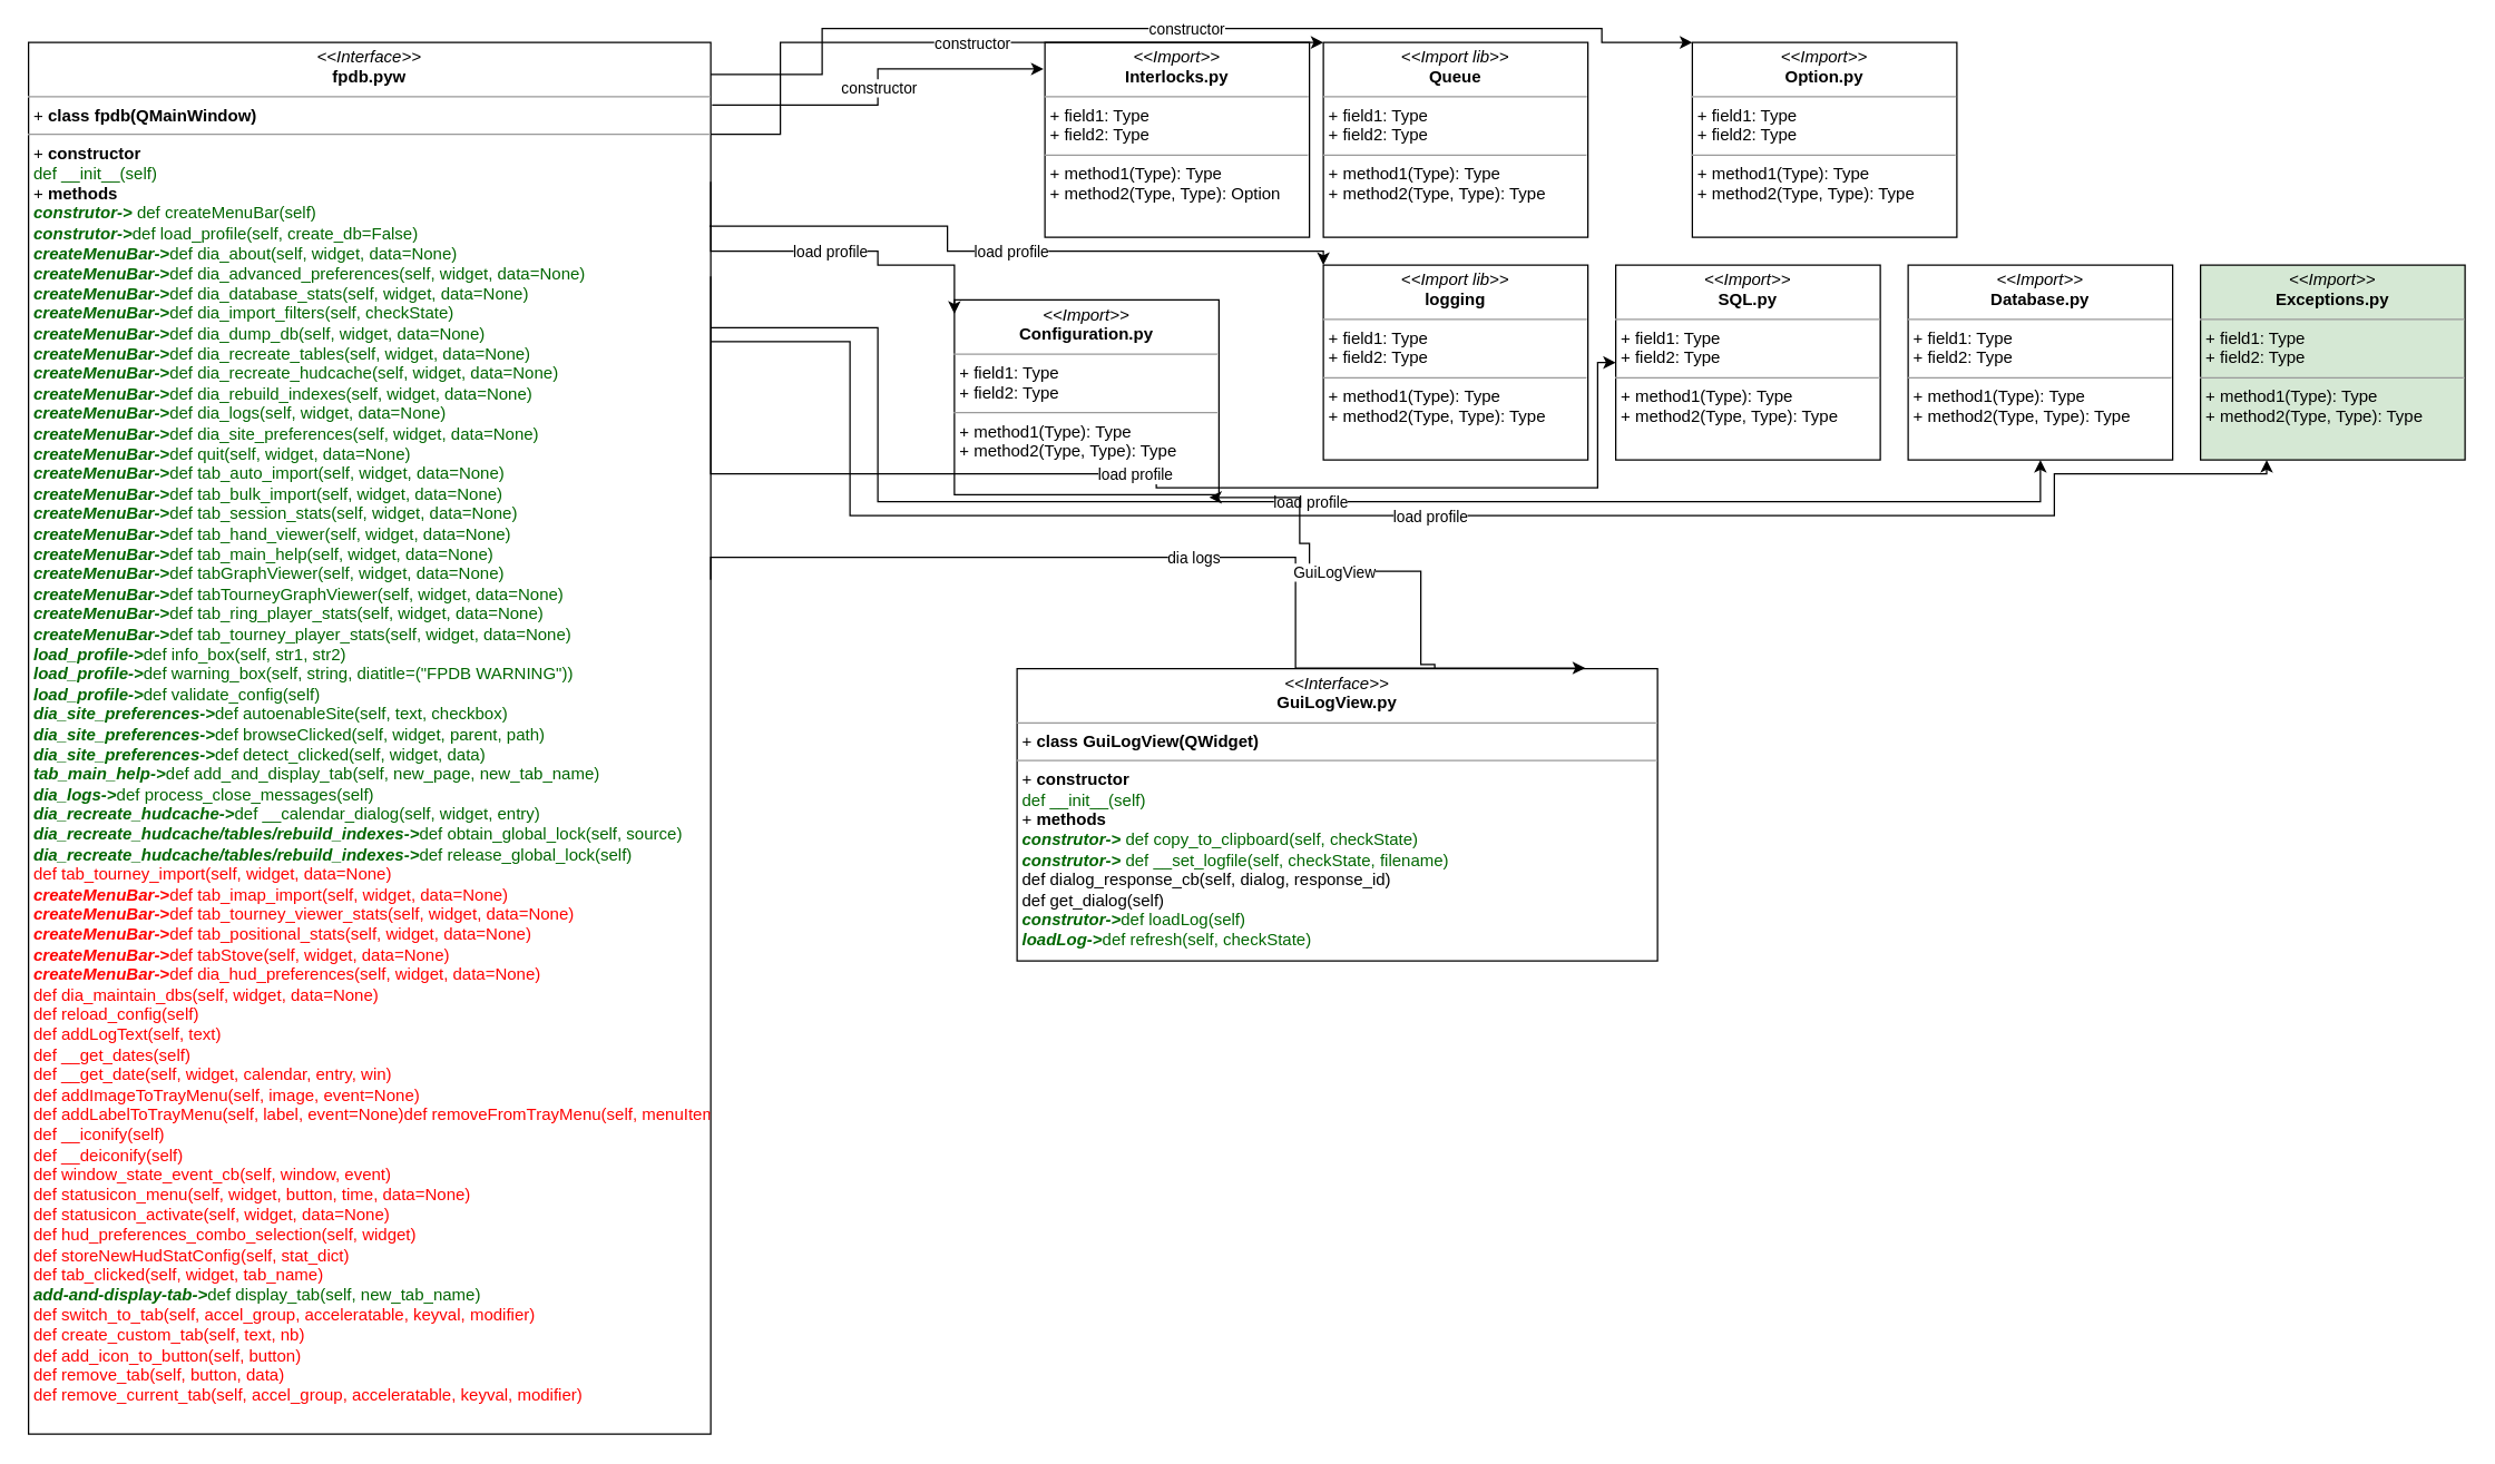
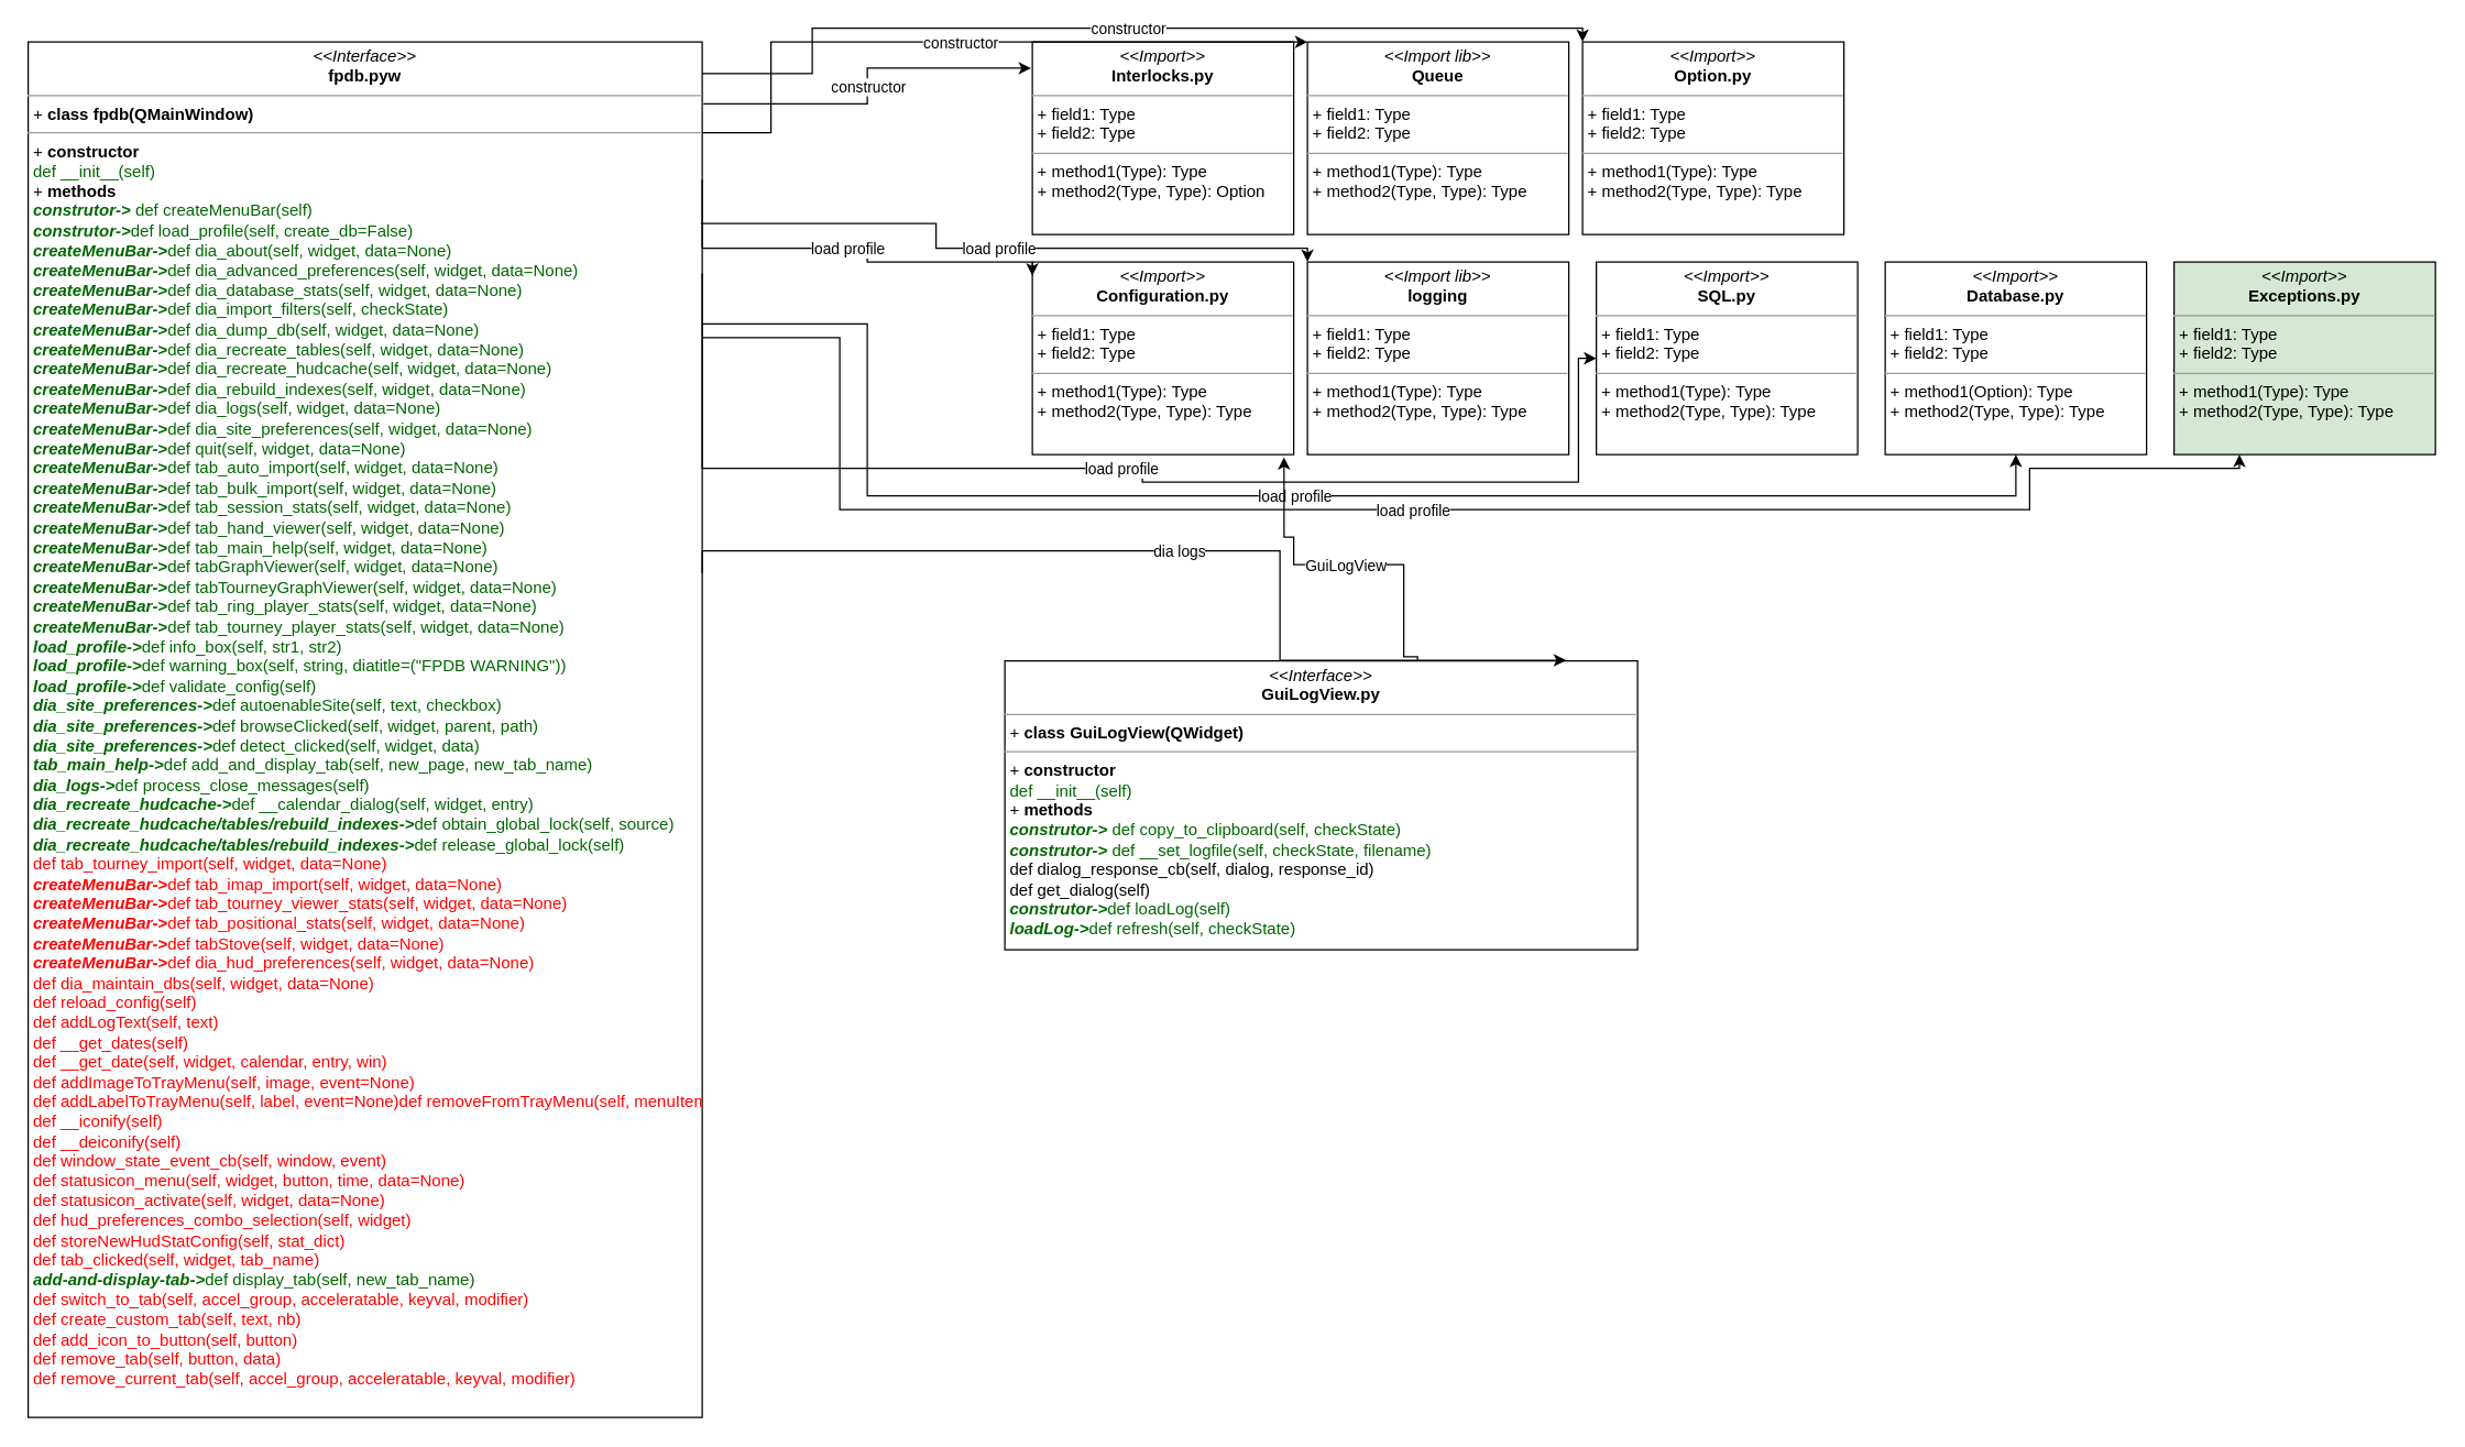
- <mxCell id="9" value="&lt;p style=&quot;margin: 0px ; margin-top: 4px ; text-align: center&quot;&gt;&lt;i&gt;&amp;lt;&amp;lt;Import&amp;gt;&amp;gt;&lt;/i&gt;&lt;br&gt;&lt;b&gt;Option.py&lt;/b&gt;&lt;/p&gt;&lt;hr size=&quot;1&quot;&gt;&lt;p style=&quot;margin: 0px ; margin-left: 4px&quot;&gt;+ field1: Type&lt;br&gt;+ field2: Type&lt;/p&gt;&lt;hr size=&quot;1&quot;&gt;&lt;p style=&quot;margin: 0px ; margin-left: 4px&quot;&gt;+ method1(Type): Type&lt;br&gt;+ method2(Type, Type): Type&lt;/p&gt;" style="verticalAlign=top;align=left;overflow=fill;fontSize=12;fontFamily=Helvetica;html=1;rounded=0;shadow=0;comic=0;labelBackgroundColor=none;strokeWidth=1" parent="1" vertex="1"><mxGeometry x="1215" y="30" width="190" height="140" as="geometry" /></mxCell>
+ <mxCell id="9" value="&lt;p style=&quot;margin: 0px ; margin-top: 4px ; text-align: center&quot;&gt;&lt;i&gt;&amp;lt;&amp;lt;Import&amp;gt;&amp;gt;&lt;/i&gt;&lt;br&gt;&lt;b&gt;Option.py&lt;/b&gt;&lt;/p&gt;&lt;hr size=&quot;1&quot;&gt;&lt;p style=&quot;margin: 0px ; margin-left: 4px&quot;&gt;+ field1: Type&lt;br&gt;+ field2: Type&lt;/p&gt;&lt;hr size=&quot;1&quot;&gt;&lt;p style=&quot;margin: 0px ; margin-left: 4px&quot;&gt;+ method1(Type): Type&lt;br&gt;+ method2(Type, Type): Type&lt;/p&gt;" style="verticalAlign=top;align=left;overflow=fill;fontSize=12;fontFamily=Helvetica;html=1;rounded=0;shadow=0;comic=0;labelBackgroundColor=none;strokeWidth=1" parent="1" vertex="1"><mxGeometry x="1150" y="30" width="190" height="140" as="geometry" /></mxCell>
- <mxCell id="21" value="&lt;p style=&quot;margin: 0px ; margin-top: 4px ; text-align: center&quot;&gt;&lt;i&gt;&amp;lt;&amp;lt;Import&amp;gt;&amp;gt;&lt;/i&gt;&lt;br&gt;&lt;b&gt;Database.py&lt;/b&gt;&lt;/p&gt;&lt;hr size=&quot;1&quot;&gt;&lt;p style=&quot;margin: 0px ; margin-left: 4px&quot;&gt;+ field1: Type&lt;br&gt;+ field2: Type&lt;/p&gt;&lt;hr size=&quot;1&quot;&gt;&lt;p style=&quot;margin: 0px ; margin-left: 4px&quot;&gt;+ method1(Type): Type&lt;br&gt;+ method2(Type, Type): Type&lt;/p&gt;" style="verticalAlign=top;align=left;overflow=fill;fontSize=12;fontFamily=Helvetica;html=1;rounded=0;shadow=0;comic=0;labelBackgroundColor=none;strokeWidth=1" parent="1" vertex="1"><mxGeometry x="1370" y="190" width="190" height="140" as="geometry" /></mxCell>
+ <mxCell id="21" value="&lt;p style=&quot;margin: 0px ; margin-top: 4px ; text-align: center&quot;&gt;&lt;i&gt;&amp;lt;&amp;lt;Import&amp;gt;&amp;gt;&lt;/i&gt;&lt;br&gt;&lt;b&gt;Database.py&lt;/b&gt;&lt;/p&gt;&lt;hr size=&quot;1&quot;&gt;&lt;p style=&quot;margin: 0px ; margin-left: 4px&quot;&gt;+ field1: Type&lt;br&gt;+ field2: Type&lt;/p&gt;&lt;hr size=&quot;1&quot;&gt;&lt;p style=&quot;margin: 0px ; margin-left: 4px&quot;&gt;+ method1(Option): Type&lt;br&gt;+ method2(Type, Type): Type&lt;/p&gt;" style="verticalAlign=top;align=left;overflow=fill;fontSize=12;fontFamily=Helvetica;html=1;rounded=0;shadow=0;comic=0;labelBackgroundColor=none;strokeWidth=1" parent="1" vertex="1"><mxGeometry x="1370" y="190" width="190" height="140" as="geometry" /></mxCell>
- <mxCell id="12" value="&lt;p style=&quot;margin: 0px ; margin-top: 4px ; text-align: center&quot;&gt;&lt;i&gt;&amp;lt;&amp;lt;Import&amp;gt;&amp;gt;&lt;/i&gt;&lt;br&gt;&lt;b&gt;Configuration.py&lt;/b&gt;&lt;/p&gt;&lt;hr size=&quot;1&quot;&gt;&lt;p style=&quot;margin: 0px ; margin-left: 4px&quot;&gt;+ field1: Type&lt;br&gt;+ field2: Type&lt;/p&gt;&lt;hr size=&quot;1&quot;&gt;&lt;p style=&quot;margin: 0px ; margin-left: 4px&quot;&gt;+ method1(Type): Type&lt;br&gt;+ method2(Type, Type): Type&lt;/p&gt;" style="verticalAlign=top;align=left;overflow=fill;fontSize=12;fontFamily=Helvetica;html=1;rounded=0;shadow=0;comic=0;labelBackgroundColor=none;strokeWidth=1" parent="1" vertex="1"><mxGeometry x="685" y="215" width="190" height="140" as="geometry" /></mxCell>
+ <mxCell id="12" value="&lt;p style=&quot;margin: 0px ; margin-top: 4px ; text-align: center&quot;&gt;&lt;i&gt;&amp;lt;&amp;lt;Import&amp;gt;&amp;gt;&lt;/i&gt;&lt;br&gt;&lt;b&gt;Configuration.py&lt;/b&gt;&lt;/p&gt;&lt;hr size=&quot;1&quot;&gt;&lt;p style=&quot;margin: 0px ; margin-left: 4px&quot;&gt;+ field1: Type&lt;br&gt;+ field2: Type&lt;/p&gt;&lt;hr size=&quot;1&quot;&gt;&lt;p style=&quot;margin: 0px ; margin-left: 4px&quot;&gt;+ method1(Type): Type&lt;br&gt;+ method2(Type, Type): Type&lt;/p&gt;" style="verticalAlign=top;align=left;overflow=fill;fontSize=12;fontFamily=Helvetica;html=1;rounded=0;shadow=0;comic=0;labelBackgroundColor=none;strokeWidth=1" parent="1" vertex="1"><mxGeometry x="750" y="190" width="190" height="140" as="geometry" /></mxCell>
